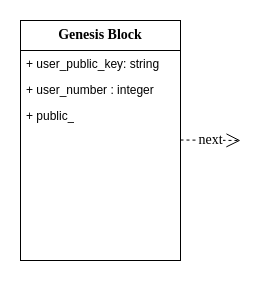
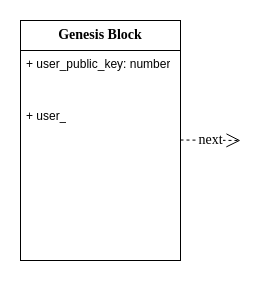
- <mxCell id="5" value="+ user_public_key: string" style="text;html=1;strokeColor=none;fillColor=none;align=left;verticalAlign=top;spacingLeft=4;spacingRight=4;whiteSpace=wrap;overflow=hidden;rotatable=0;points=[[0,0.5],[1,0.5]];portConstraint=eastwest;" vertex="1" parent="1"><mxGeometry x="20" y="50" width="160" height="26" as="geometry" /></mxCell>
+ <mxCell id="5" value="+ user_public_key: number" style="text;html=1;strokeColor=none;fillColor=none;align=left;verticalAlign=top;spacingLeft=4;spacingRight=4;whiteSpace=wrap;overflow=hidden;rotatable=0;points=[[0,0.5],[1,0.5]];portConstraint=eastwest;" vertex="1" parent="1"><mxGeometry x="20" y="50" width="160" height="26" as="geometry" /></mxCell>
- <mxCell id="7" value="+ user_number : integer" style="text;html=1;strokeColor=none;fillColor=none;align=left;verticalAlign=top;spacingLeft=4;spacingRight=4;whiteSpace=wrap;overflow=hidden;rotatable=0;points=[[0,0.5],[1,0.5]];portConstraint=eastwest;" vertex="1" parent="1"><mxGeometry x="20" y="76" width="160" height="26" as="geometry" /></mxCell>
- <mxCell id="8" value="+ public_" style="text;html=1;strokeColor=none;fillColor=none;align=left;verticalAlign=top;spacingLeft=4;spacingRight=4;whiteSpace=wrap;overflow=hidden;rotatable=0;points=[[0,0.5],[1,0.5]];portConstraint=eastwest;" vertex="1" parent="1"><mxGeometry x="20" y="102" width="160" height="26" as="geometry" /></mxCell>
+ <mxCell id="8" value="+ user_" style="text;html=1;strokeColor=none;fillColor=none;align=left;verticalAlign=top;spacingLeft=4;spacingRight=4;whiteSpace=wrap;overflow=hidden;rotatable=0;points=[[0,0.5],[1,0.5]];portConstraint=eastwest;" vertex="1" parent="1"><mxGeometry x="20" y="102" width="160" height="26" as="geometry" /></mxCell>
